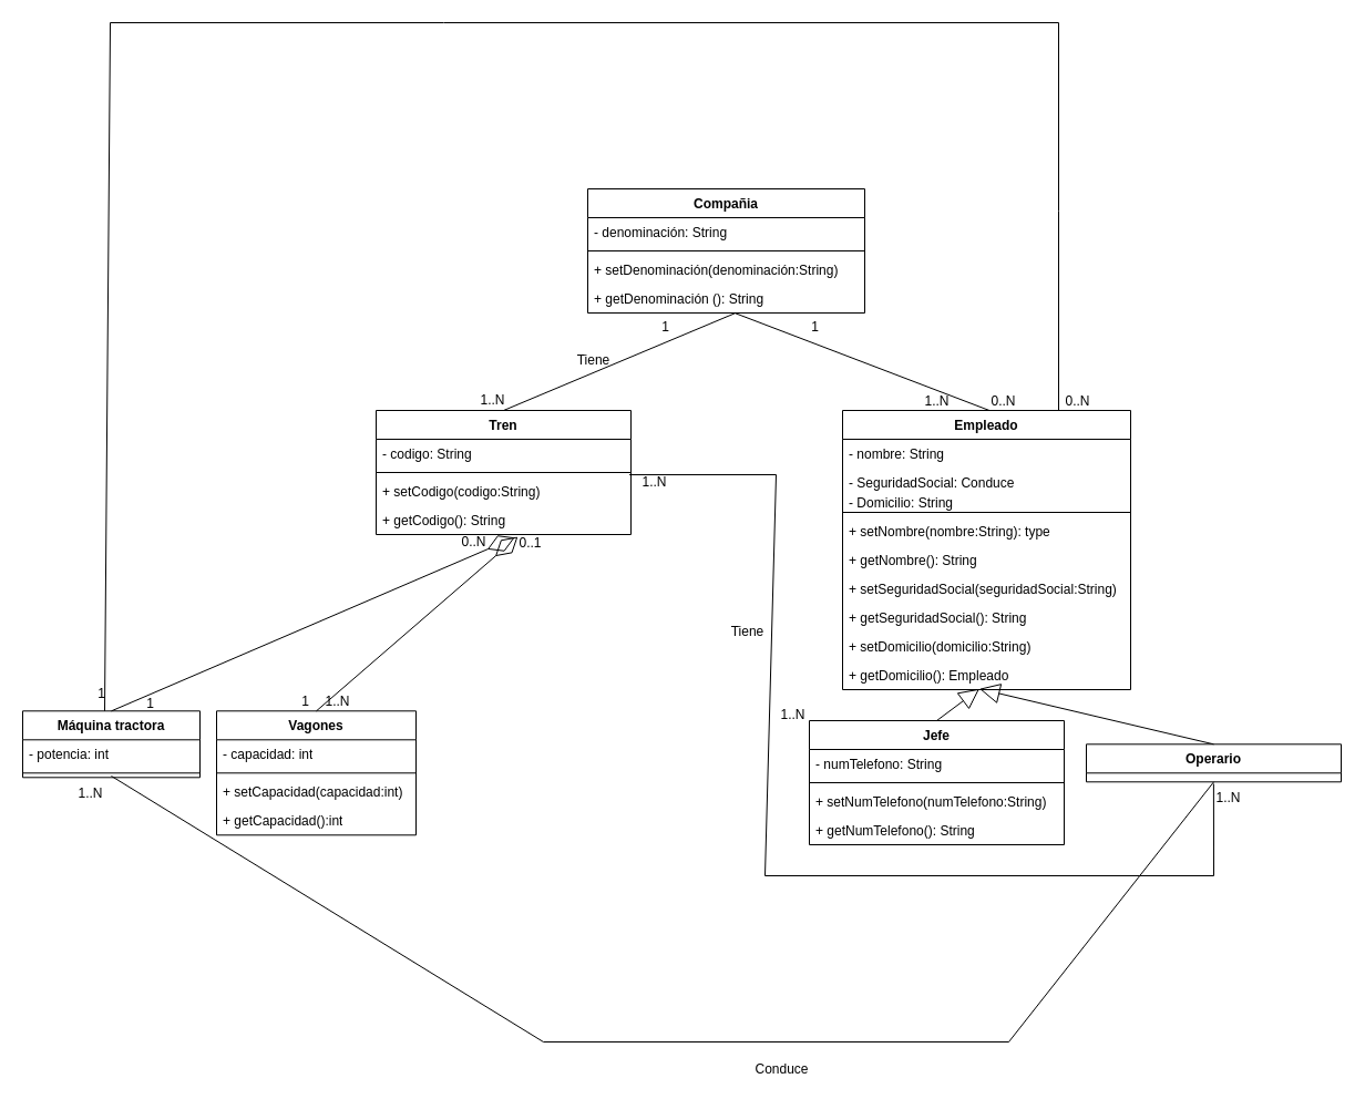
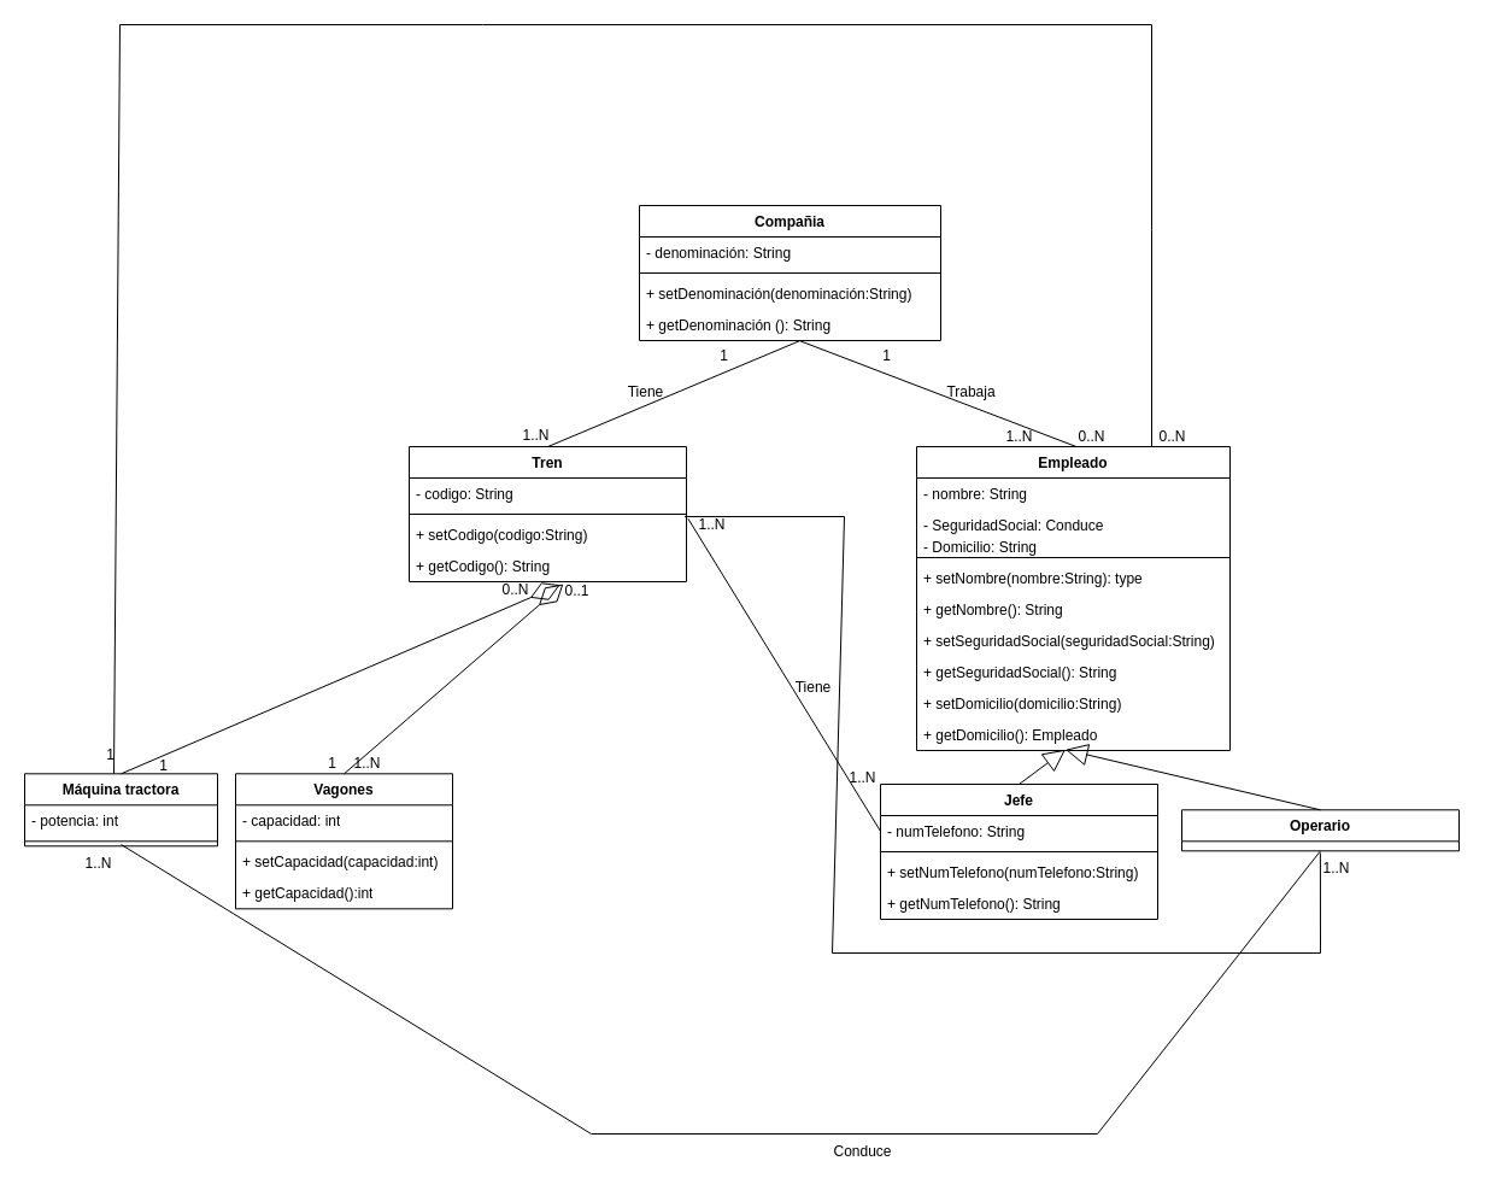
+ <mxCell id="46" value="Trabaja" style="text;html=1;align=center;verticalAlign=middle;resizable=0;points=[];autosize=1;strokeColor=none;fillColor=none;" parent="1" vertex="1"><mxGeometry x="775" y="310" width="60" height="30" as="geometry" /></mxCell>
+ <mxCell id="56" value="" style="endArrow=none;html=1;rounded=0;entryX=0;entryY=0.5;entryDx=0;entryDy=0;exitX=1.006;exitY=-0.011;exitDx=0;exitDy=0;exitPerimeter=0;" edge="1" parent="1" source="5" target="27"><mxGeometry width="50" height="50" relative="1" as="geometry"><mxPoint x="620" y="510" as="sourcePoint" /><mxPoint x="673" y="577.3" as="targetPoint" /></mxGeometry></mxCell>
- <mxCell id="61" value="Conduce" style="text;html=1;align=center;verticalAlign=middle;resizable=0;points=[];autosize=1;strokeColor=none;fillColor=none;" vertex="1" parent="1"><mxGeometry x="670" y="950" width="70" height="30" as="geometry" /></mxCell>
+ <mxCell id="61" value="Conduce" style="text;html=1;align=center;verticalAlign=middle;resizable=0;points=[];autosize=1;strokeColor=none;fillColor=none;" vertex="1" parent="1"><mxGeometry x="680" y="940" width="70" height="30" as="geometry" /></mxCell>
